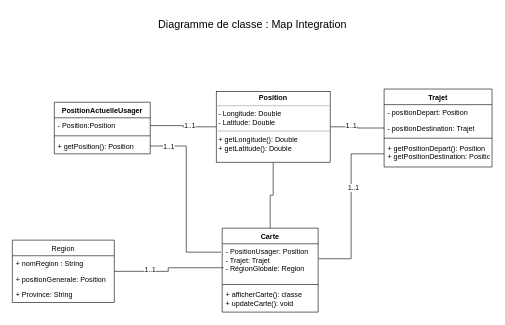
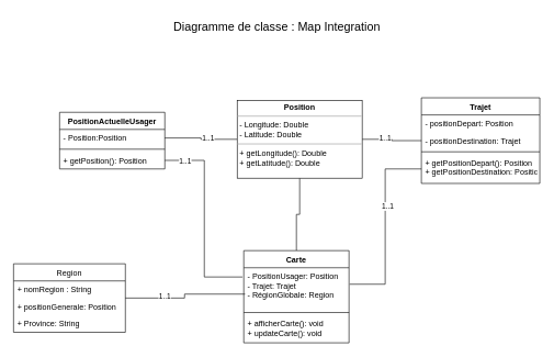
- <mxCell id="20" value="+ afficherCarte(): classe&#10;+ updateCarte(): void&#10;" style="text;strokeColor=none;fillColor=none;align=left;verticalAlign=top;spacingLeft=4;spacingRight=4;overflow=hidden;rotatable=0;points=[[0,0.5],[1,0.5]];portConstraint=eastwest;" parent="17" vertex="1"><mxGeometry y="98" width="160" height="42" as="geometry" /></mxCell>
+ <mxCell id="20" value="+ afficherCarte(): void&#10;+ updateCarte(): void&#10;" style="text;strokeColor=none;fillColor=none;align=left;verticalAlign=top;spacingLeft=4;spacingRight=4;overflow=hidden;rotatable=0;points=[[0,0.5],[1,0.5]];portConstraint=eastwest;" parent="17" vertex="1"><mxGeometry y="98" width="160" height="42" as="geometry" /></mxCell>
